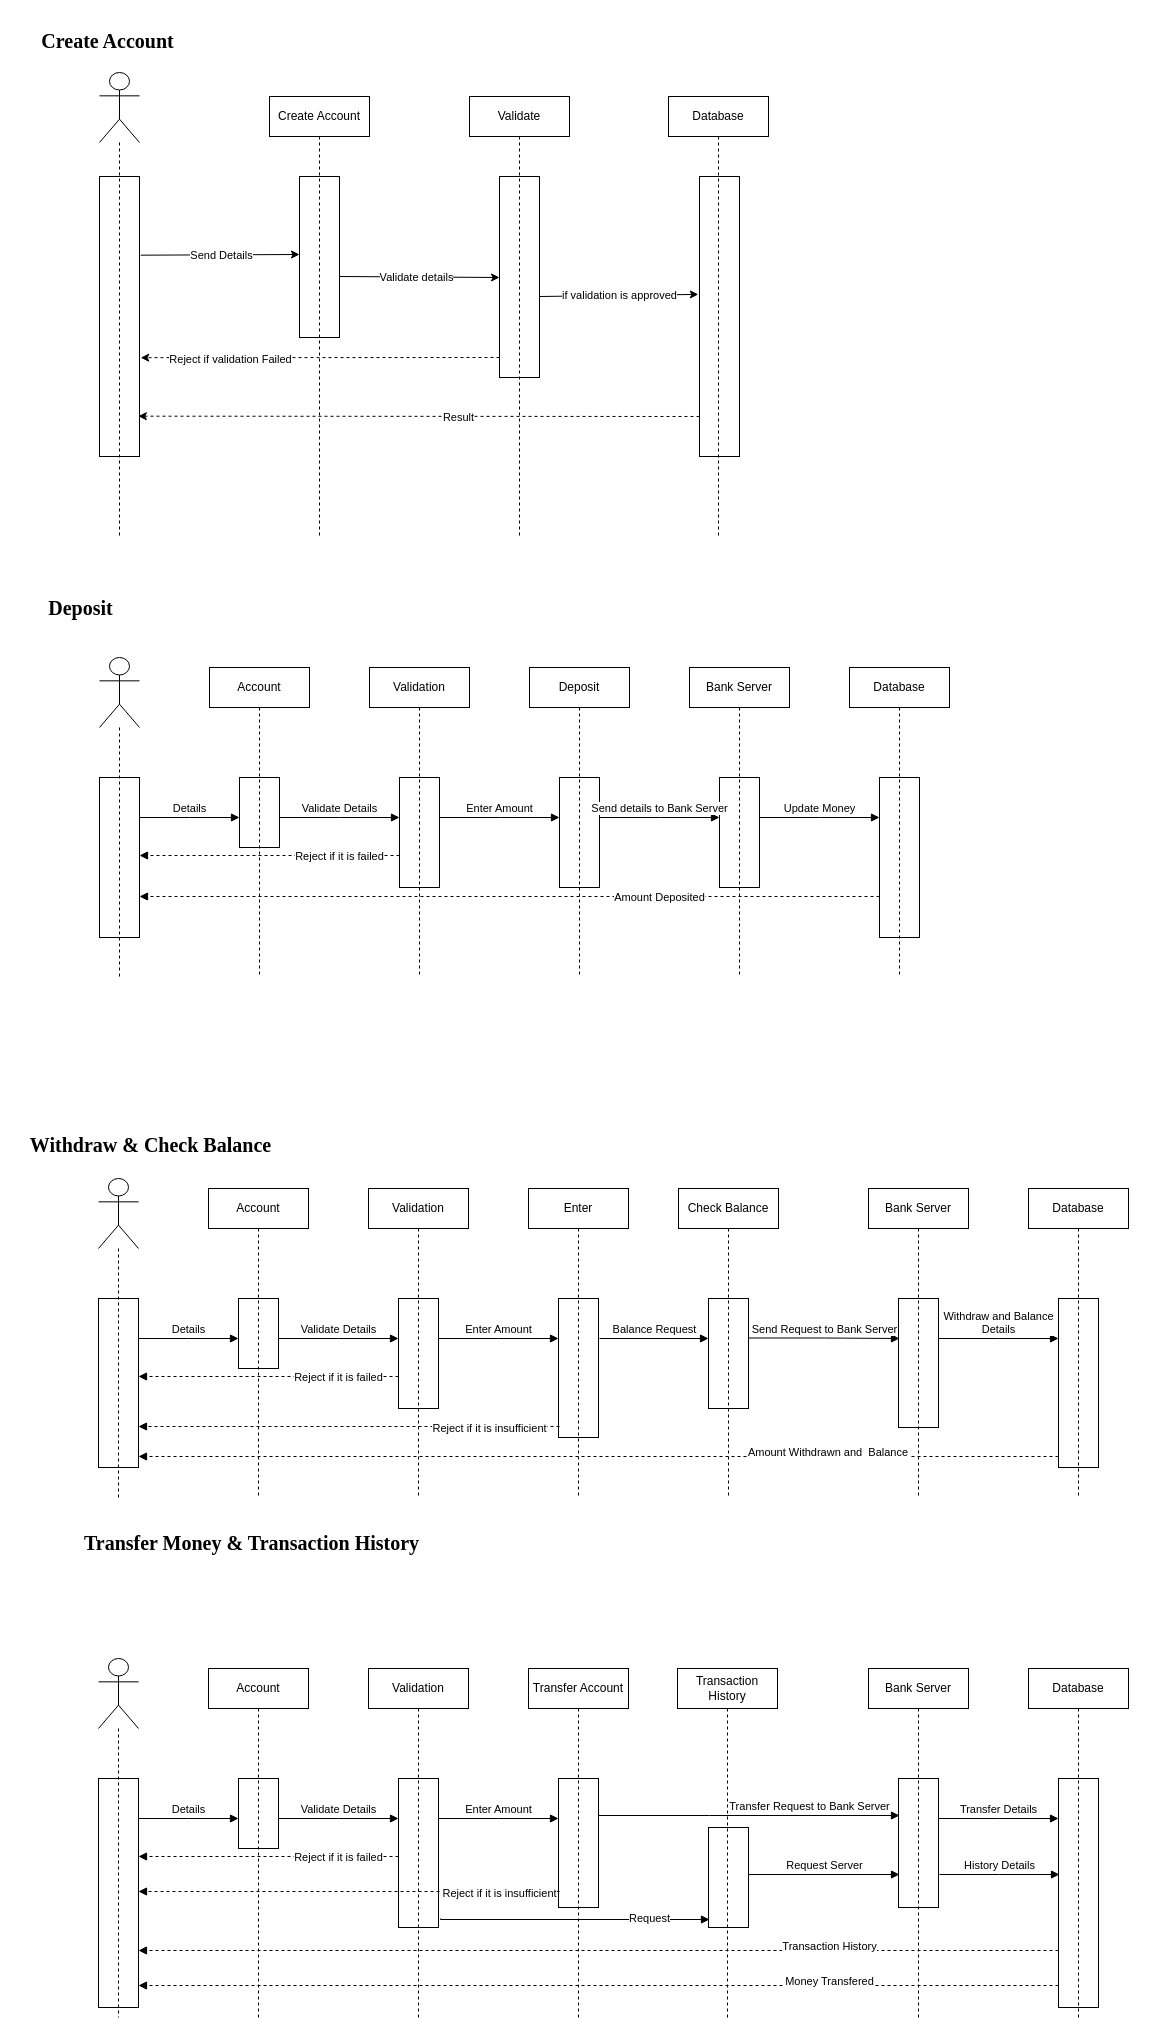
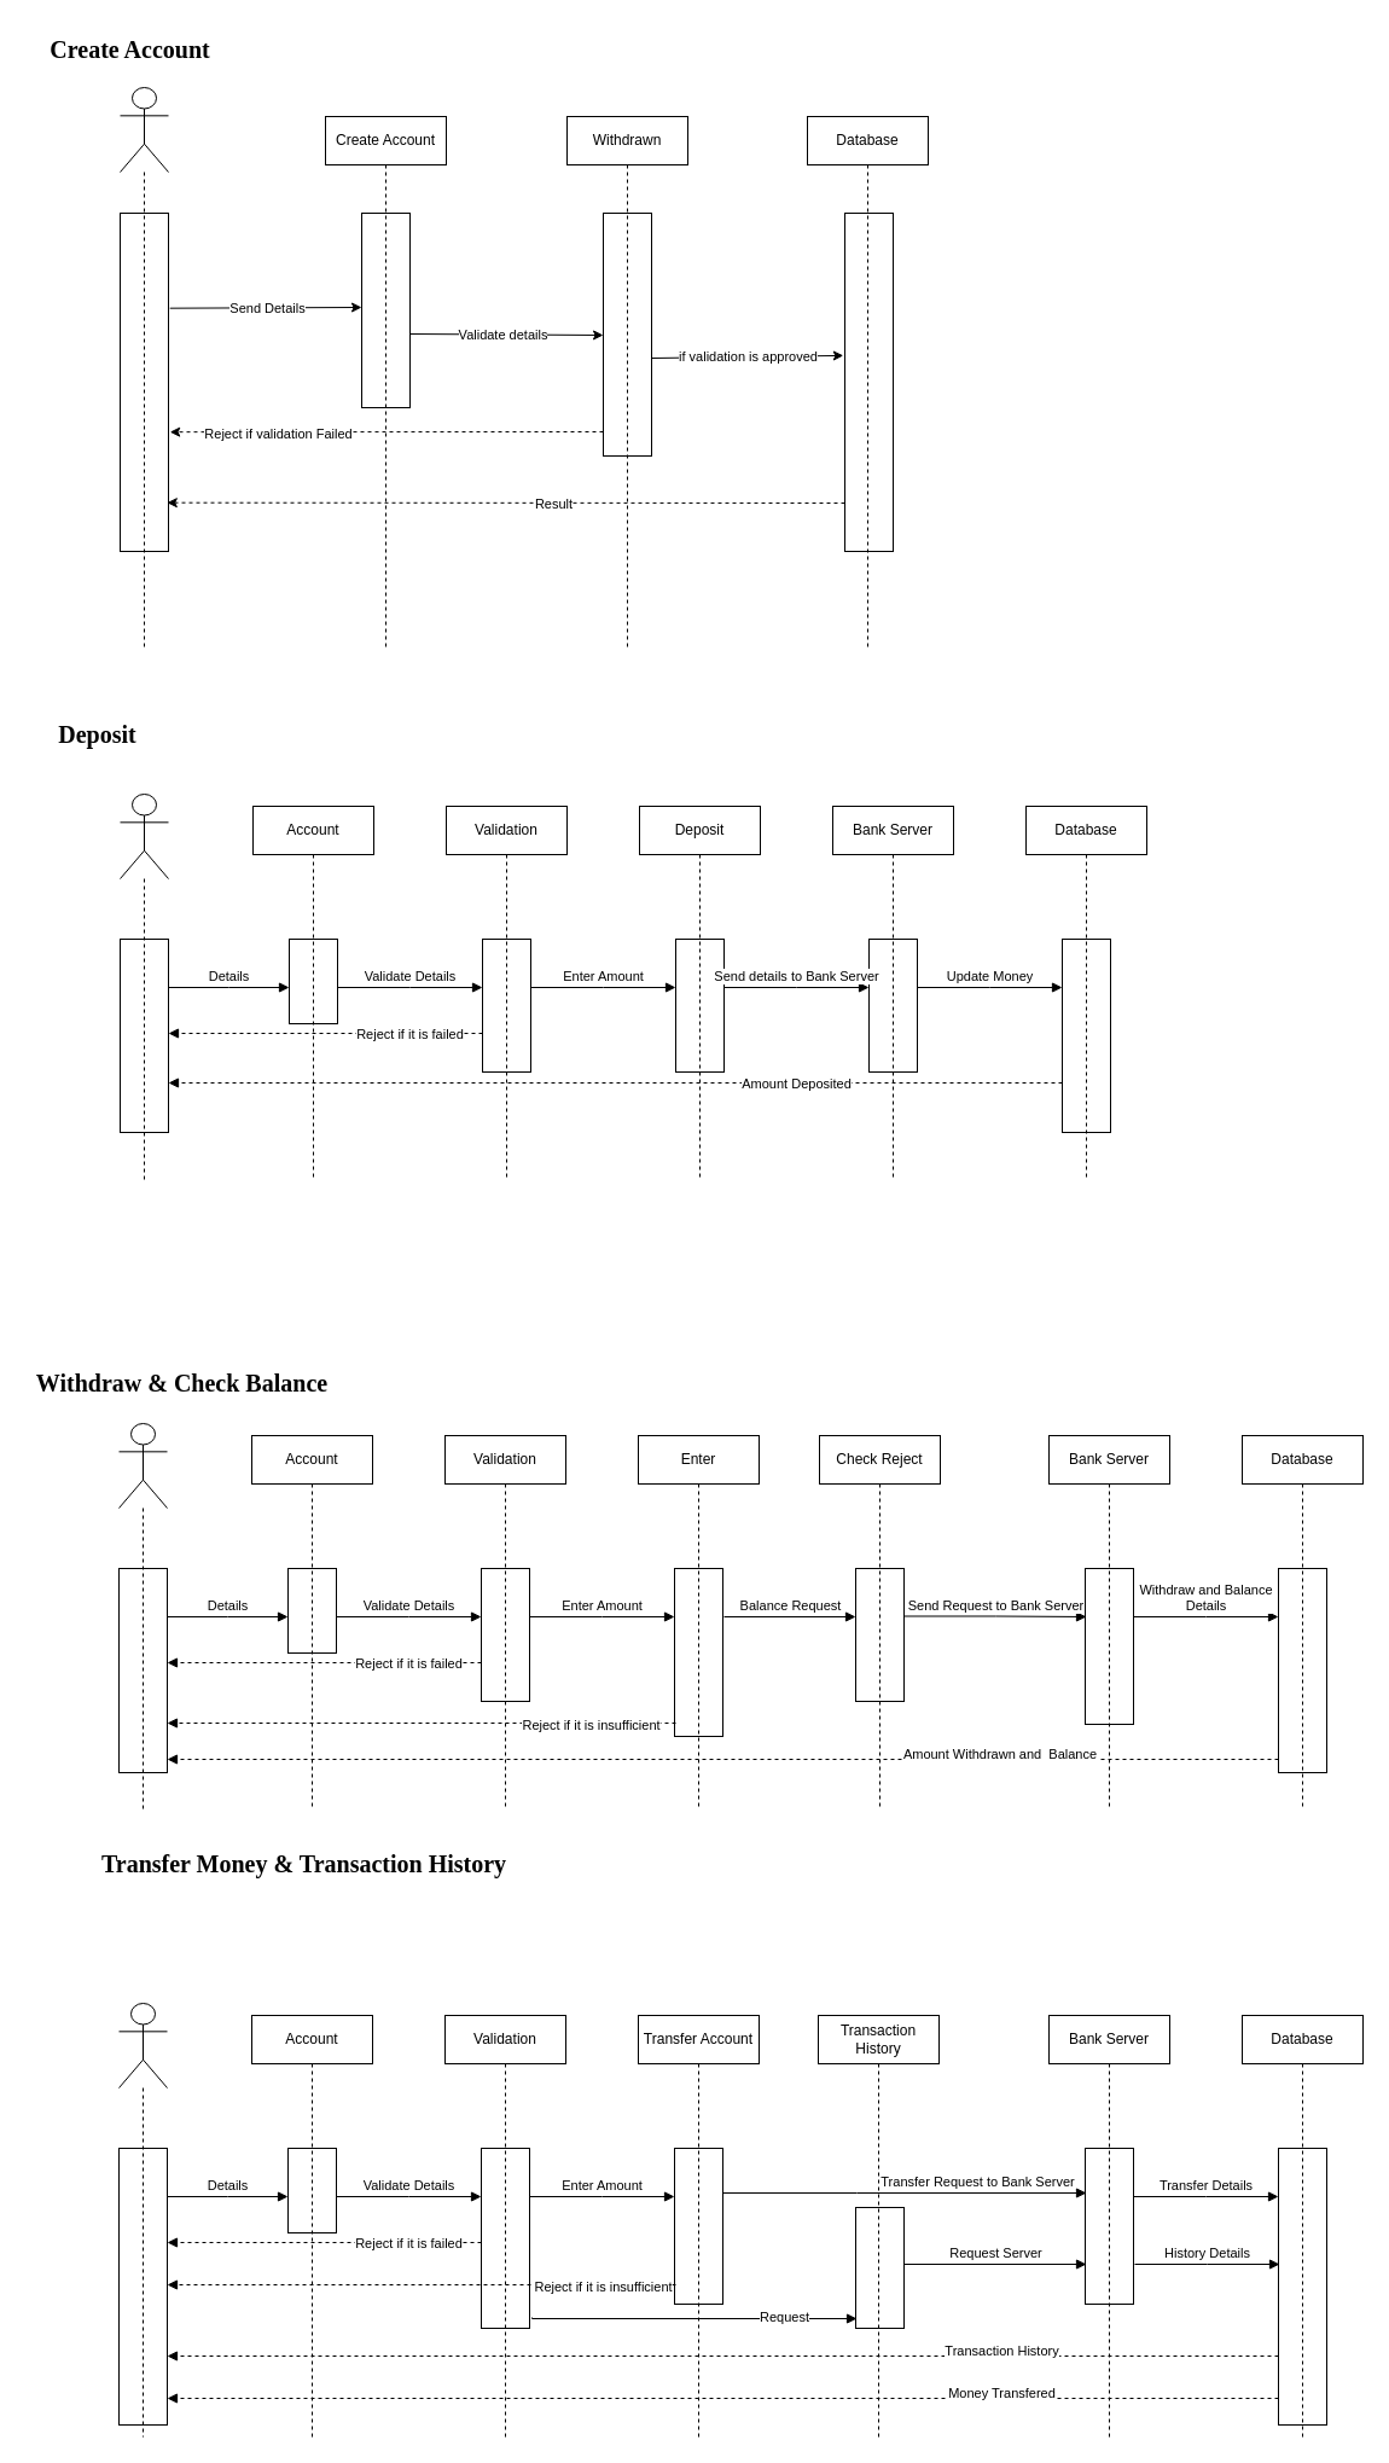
- <mxCell id="18" value="Validate" style="shape=umlLifeline;perimeter=lifelinePerimeter;whiteSpace=wrap;html=1;container=1;dropTarget=0;collapsible=0;recursiveResize=0;outlineConnect=0;portConstraint=eastwest;newEdgeStyle={&quot;edgeStyle&quot;:&quot;elbowEdgeStyle&quot;,&quot;elbow&quot;:&quot;vertical&quot;,&quot;curved&quot;:0,&quot;rounded&quot;:0};" vertex="1" parent="1"><mxGeometry x="469" y="96" width="100" height="440" as="geometry" /></mxCell>
+ <mxCell id="18" value="Withdrawn" style="shape=umlLifeline;perimeter=lifelinePerimeter;whiteSpace=wrap;html=1;container=1;dropTarget=0;collapsible=0;recursiveResize=0;outlineConnect=0;portConstraint=eastwest;newEdgeStyle={&quot;edgeStyle&quot;:&quot;elbowEdgeStyle&quot;,&quot;elbow&quot;:&quot;vertical&quot;,&quot;curved&quot;:0,&quot;rounded&quot;:0};" vertex="1" parent="1"><mxGeometry x="469" y="96" width="100" height="440" as="geometry" /></mxCell>
- <mxCell id="49" value="Check Balance" style="shape=umlLifeline;perimeter=lifelinePerimeter;whiteSpace=wrap;html=1;container=1;dropTarget=0;collapsible=0;recursiveResize=0;outlineConnect=0;portConstraint=eastwest;newEdgeStyle={&quot;edgeStyle&quot;:&quot;elbowEdgeStyle&quot;,&quot;elbow&quot;:&quot;vertical&quot;,&quot;curved&quot;:0,&quot;rounded&quot;:0};" vertex="1" parent="1"><mxGeometry x="678" y="1188" width="100" height="310" as="geometry" /></mxCell>
+ <mxCell id="49" value="Check Reject" style="shape=umlLifeline;perimeter=lifelinePerimeter;whiteSpace=wrap;html=1;container=1;dropTarget=0;collapsible=0;recursiveResize=0;outlineConnect=0;portConstraint=eastwest;newEdgeStyle={&quot;edgeStyle&quot;:&quot;elbowEdgeStyle&quot;,&quot;elbow&quot;:&quot;vertical&quot;,&quot;curved&quot;:0,&quot;rounded&quot;:0};" vertex="1" parent="1"><mxGeometry x="678" y="1188" width="100" height="310" as="geometry" /></mxCell>
